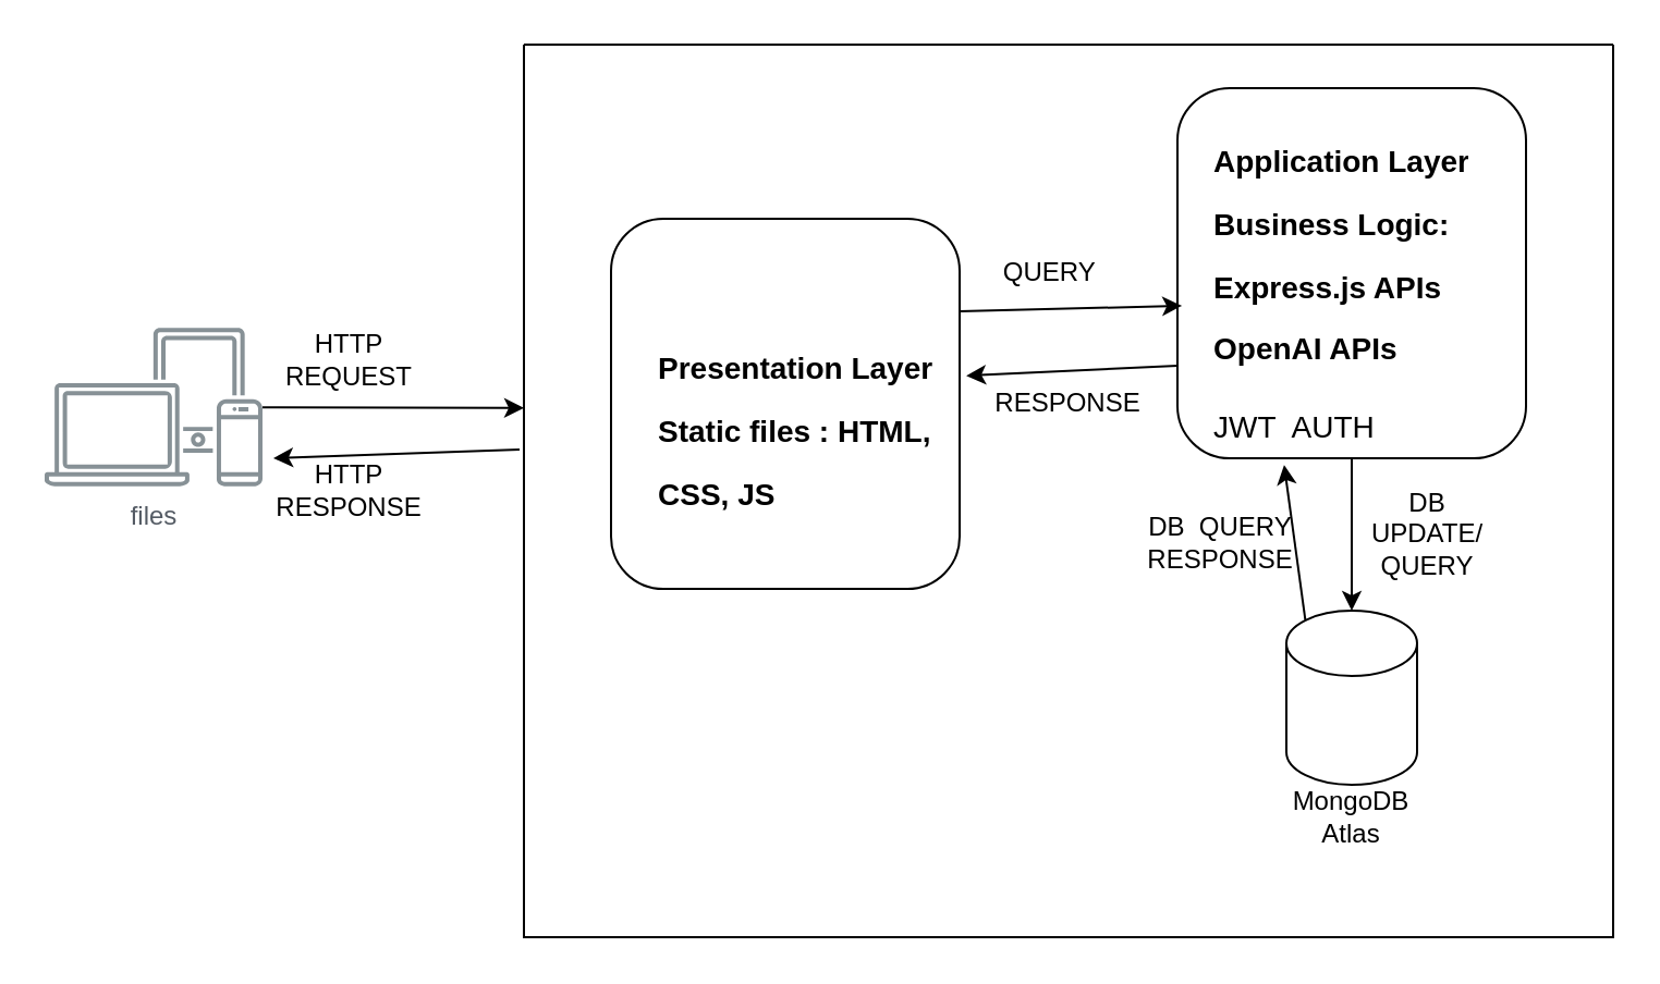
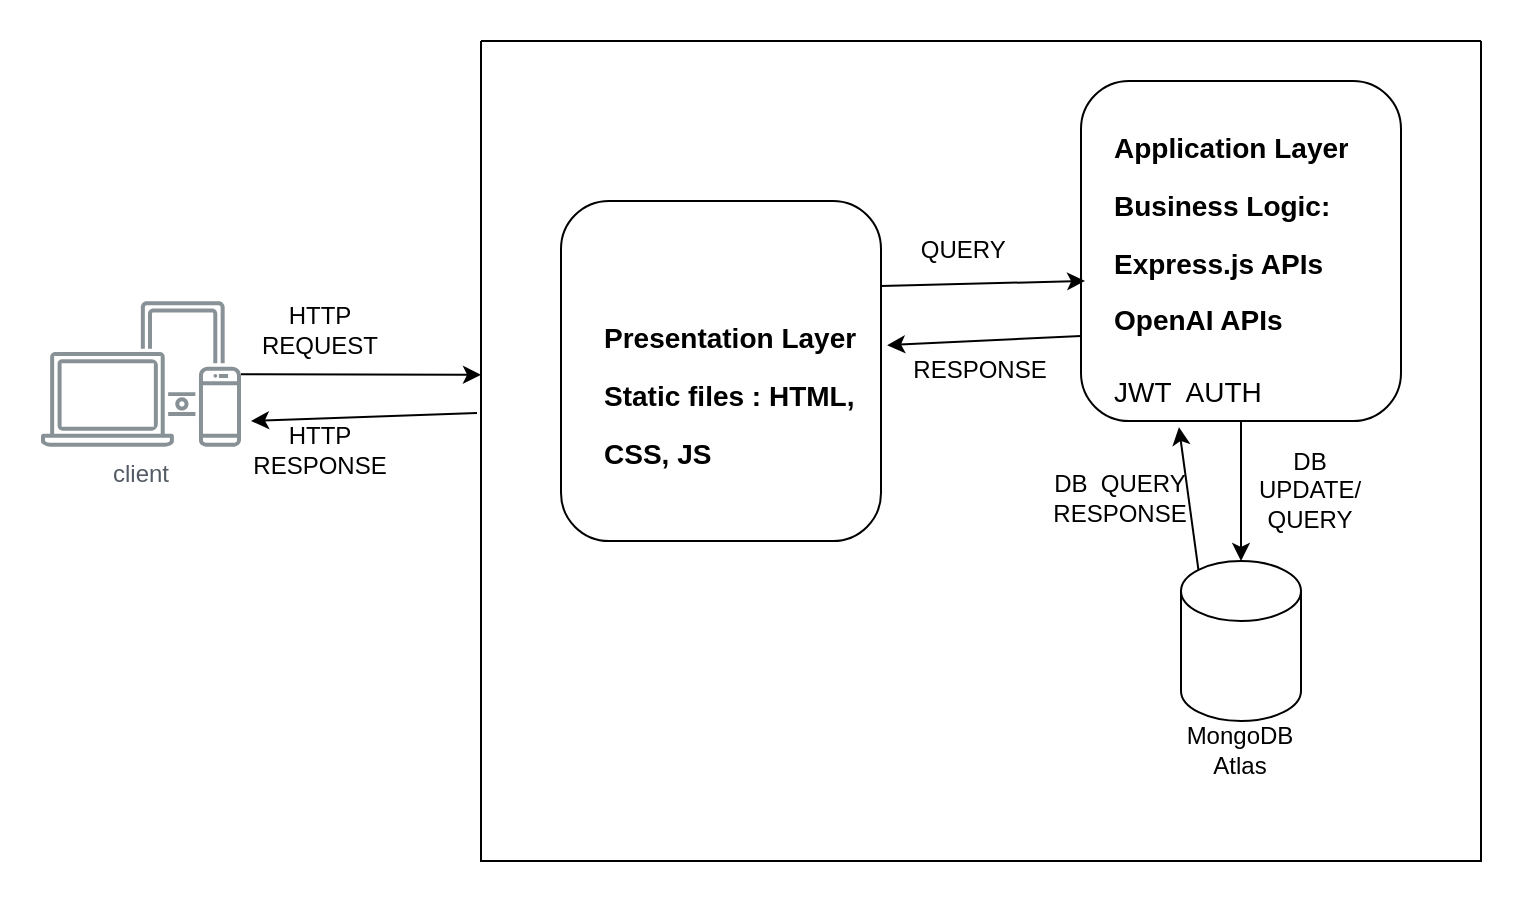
- <mxCell id="2" value="files" style="sketch=0;outlineConnect=0;gradientColor=none;fontColor=#545B64;strokeColor=none;fillColor=#879196;dashed=0;verticalLabelPosition=bottom;verticalAlign=top;align=center;html=1;fontSize=12;fontStyle=0;aspect=fixed;shape=mxgraph.aws4.illustration_devices;pointerEvents=1" vertex="1" parent="1"><mxGeometry x="20" y="150" width="100" height="73" as="geometry" /></mxCell>
+ <mxCell id="2" value="client" style="sketch=0;outlineConnect=0;gradientColor=none;fontColor=#545B64;strokeColor=none;fillColor=#879196;dashed=0;verticalLabelPosition=bottom;verticalAlign=top;align=center;html=1;fontSize=12;fontStyle=0;aspect=fixed;shape=mxgraph.aws4.illustration_devices;pointerEvents=1" vertex="1" parent="1"><mxGeometry x="20" y="150" width="100" height="73" as="geometry" /></mxCell>
